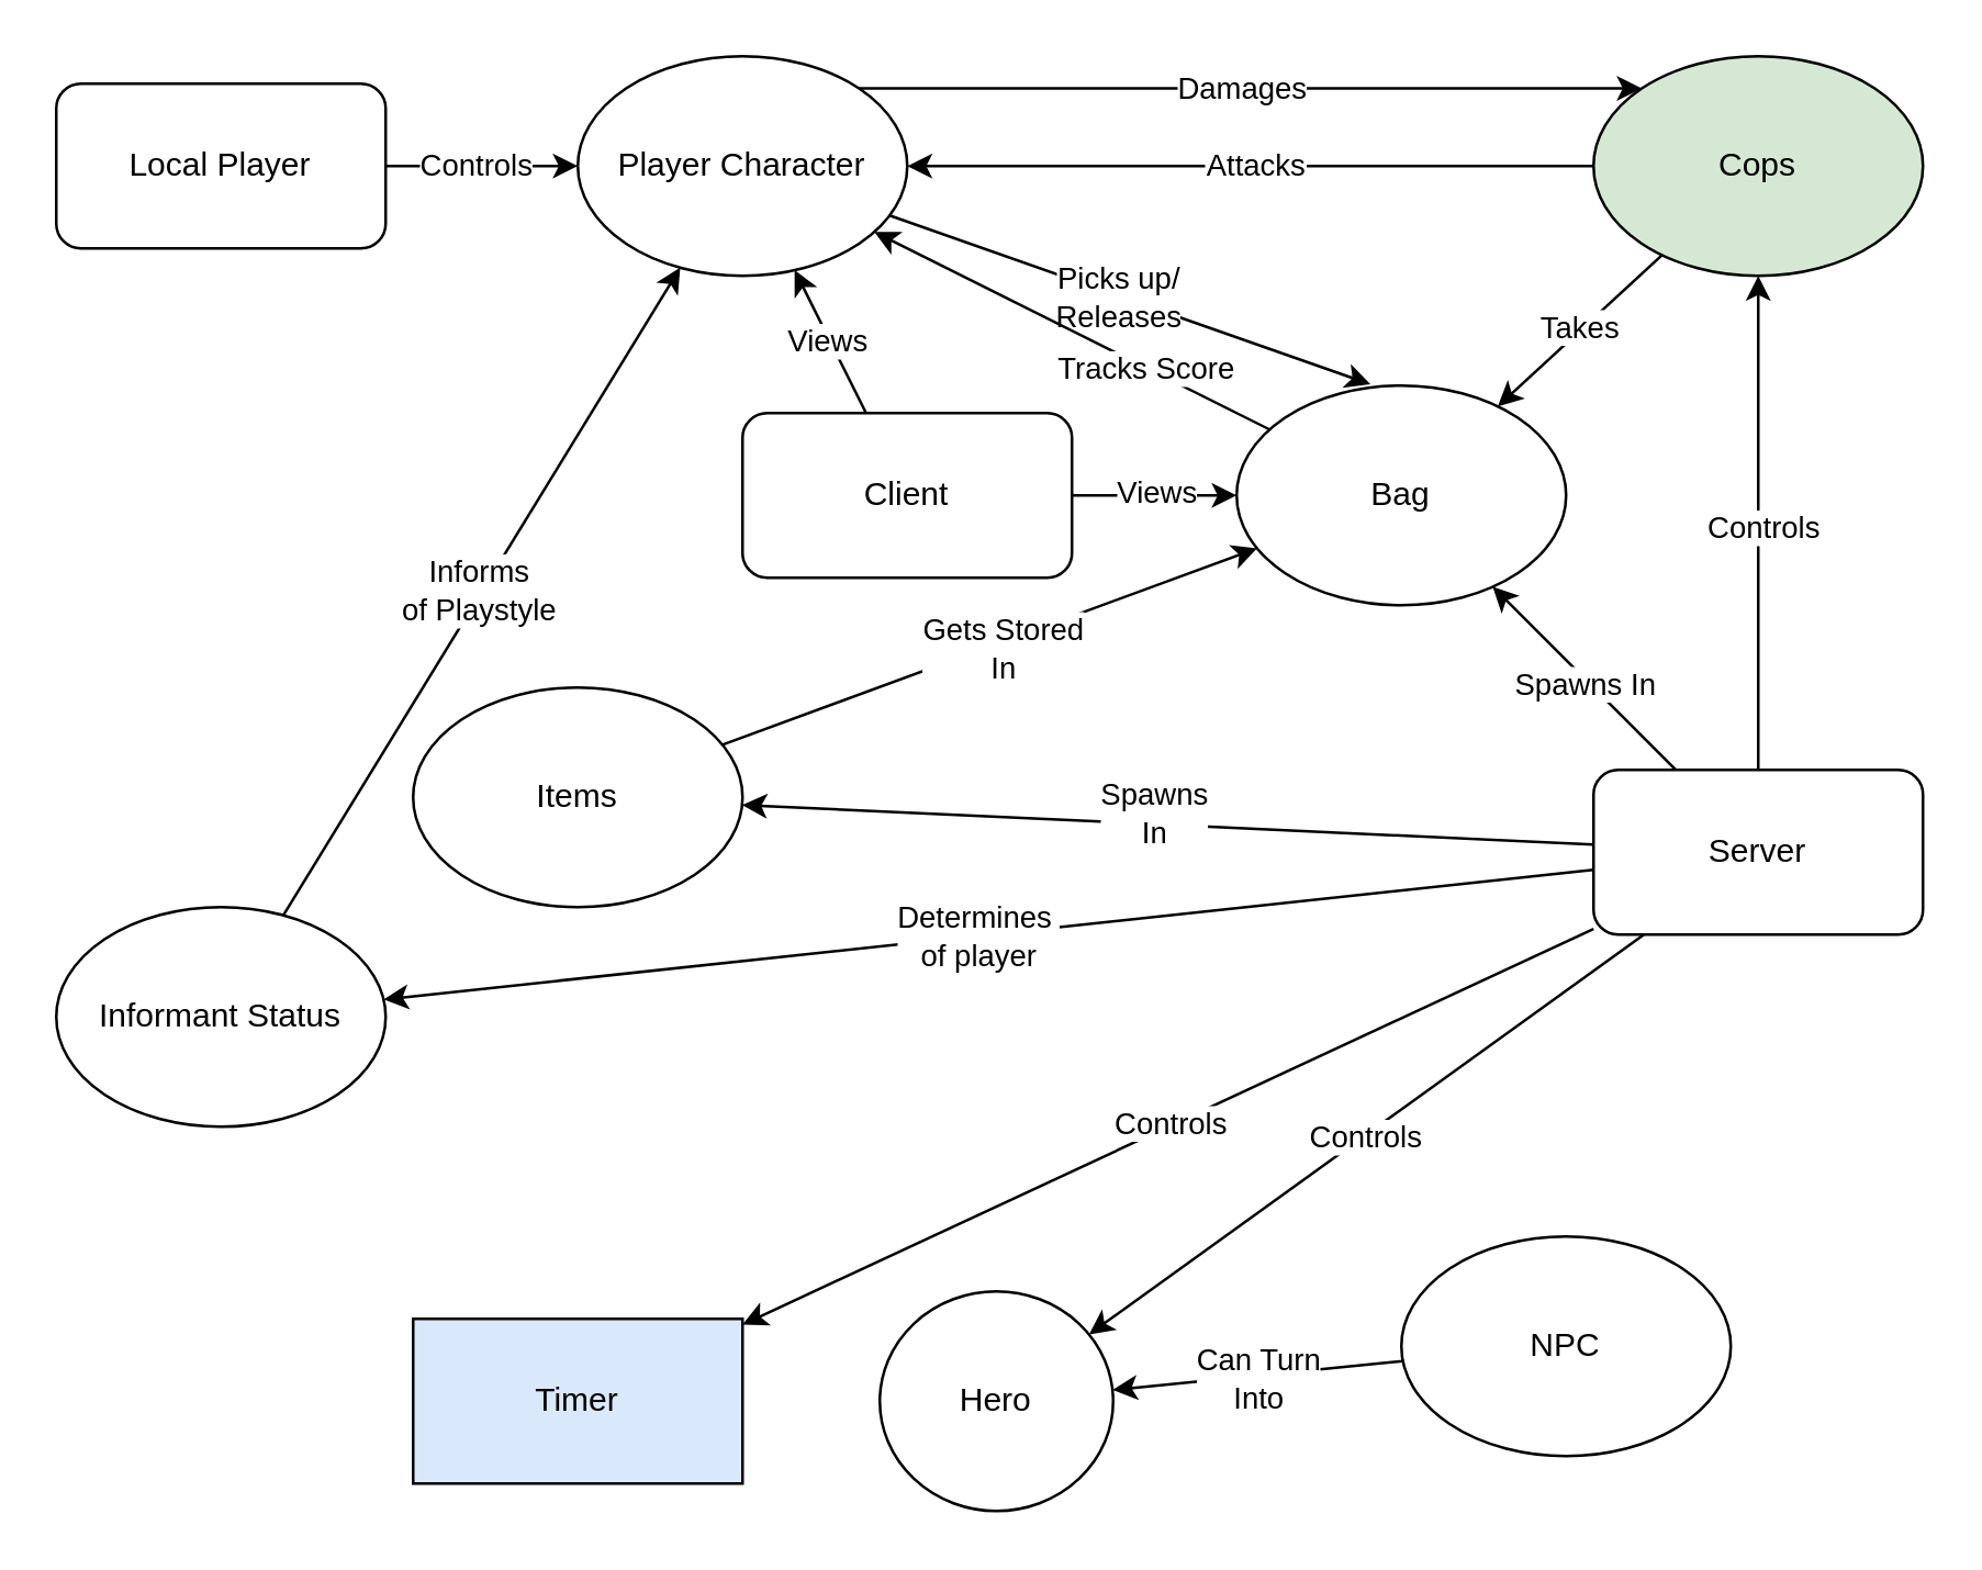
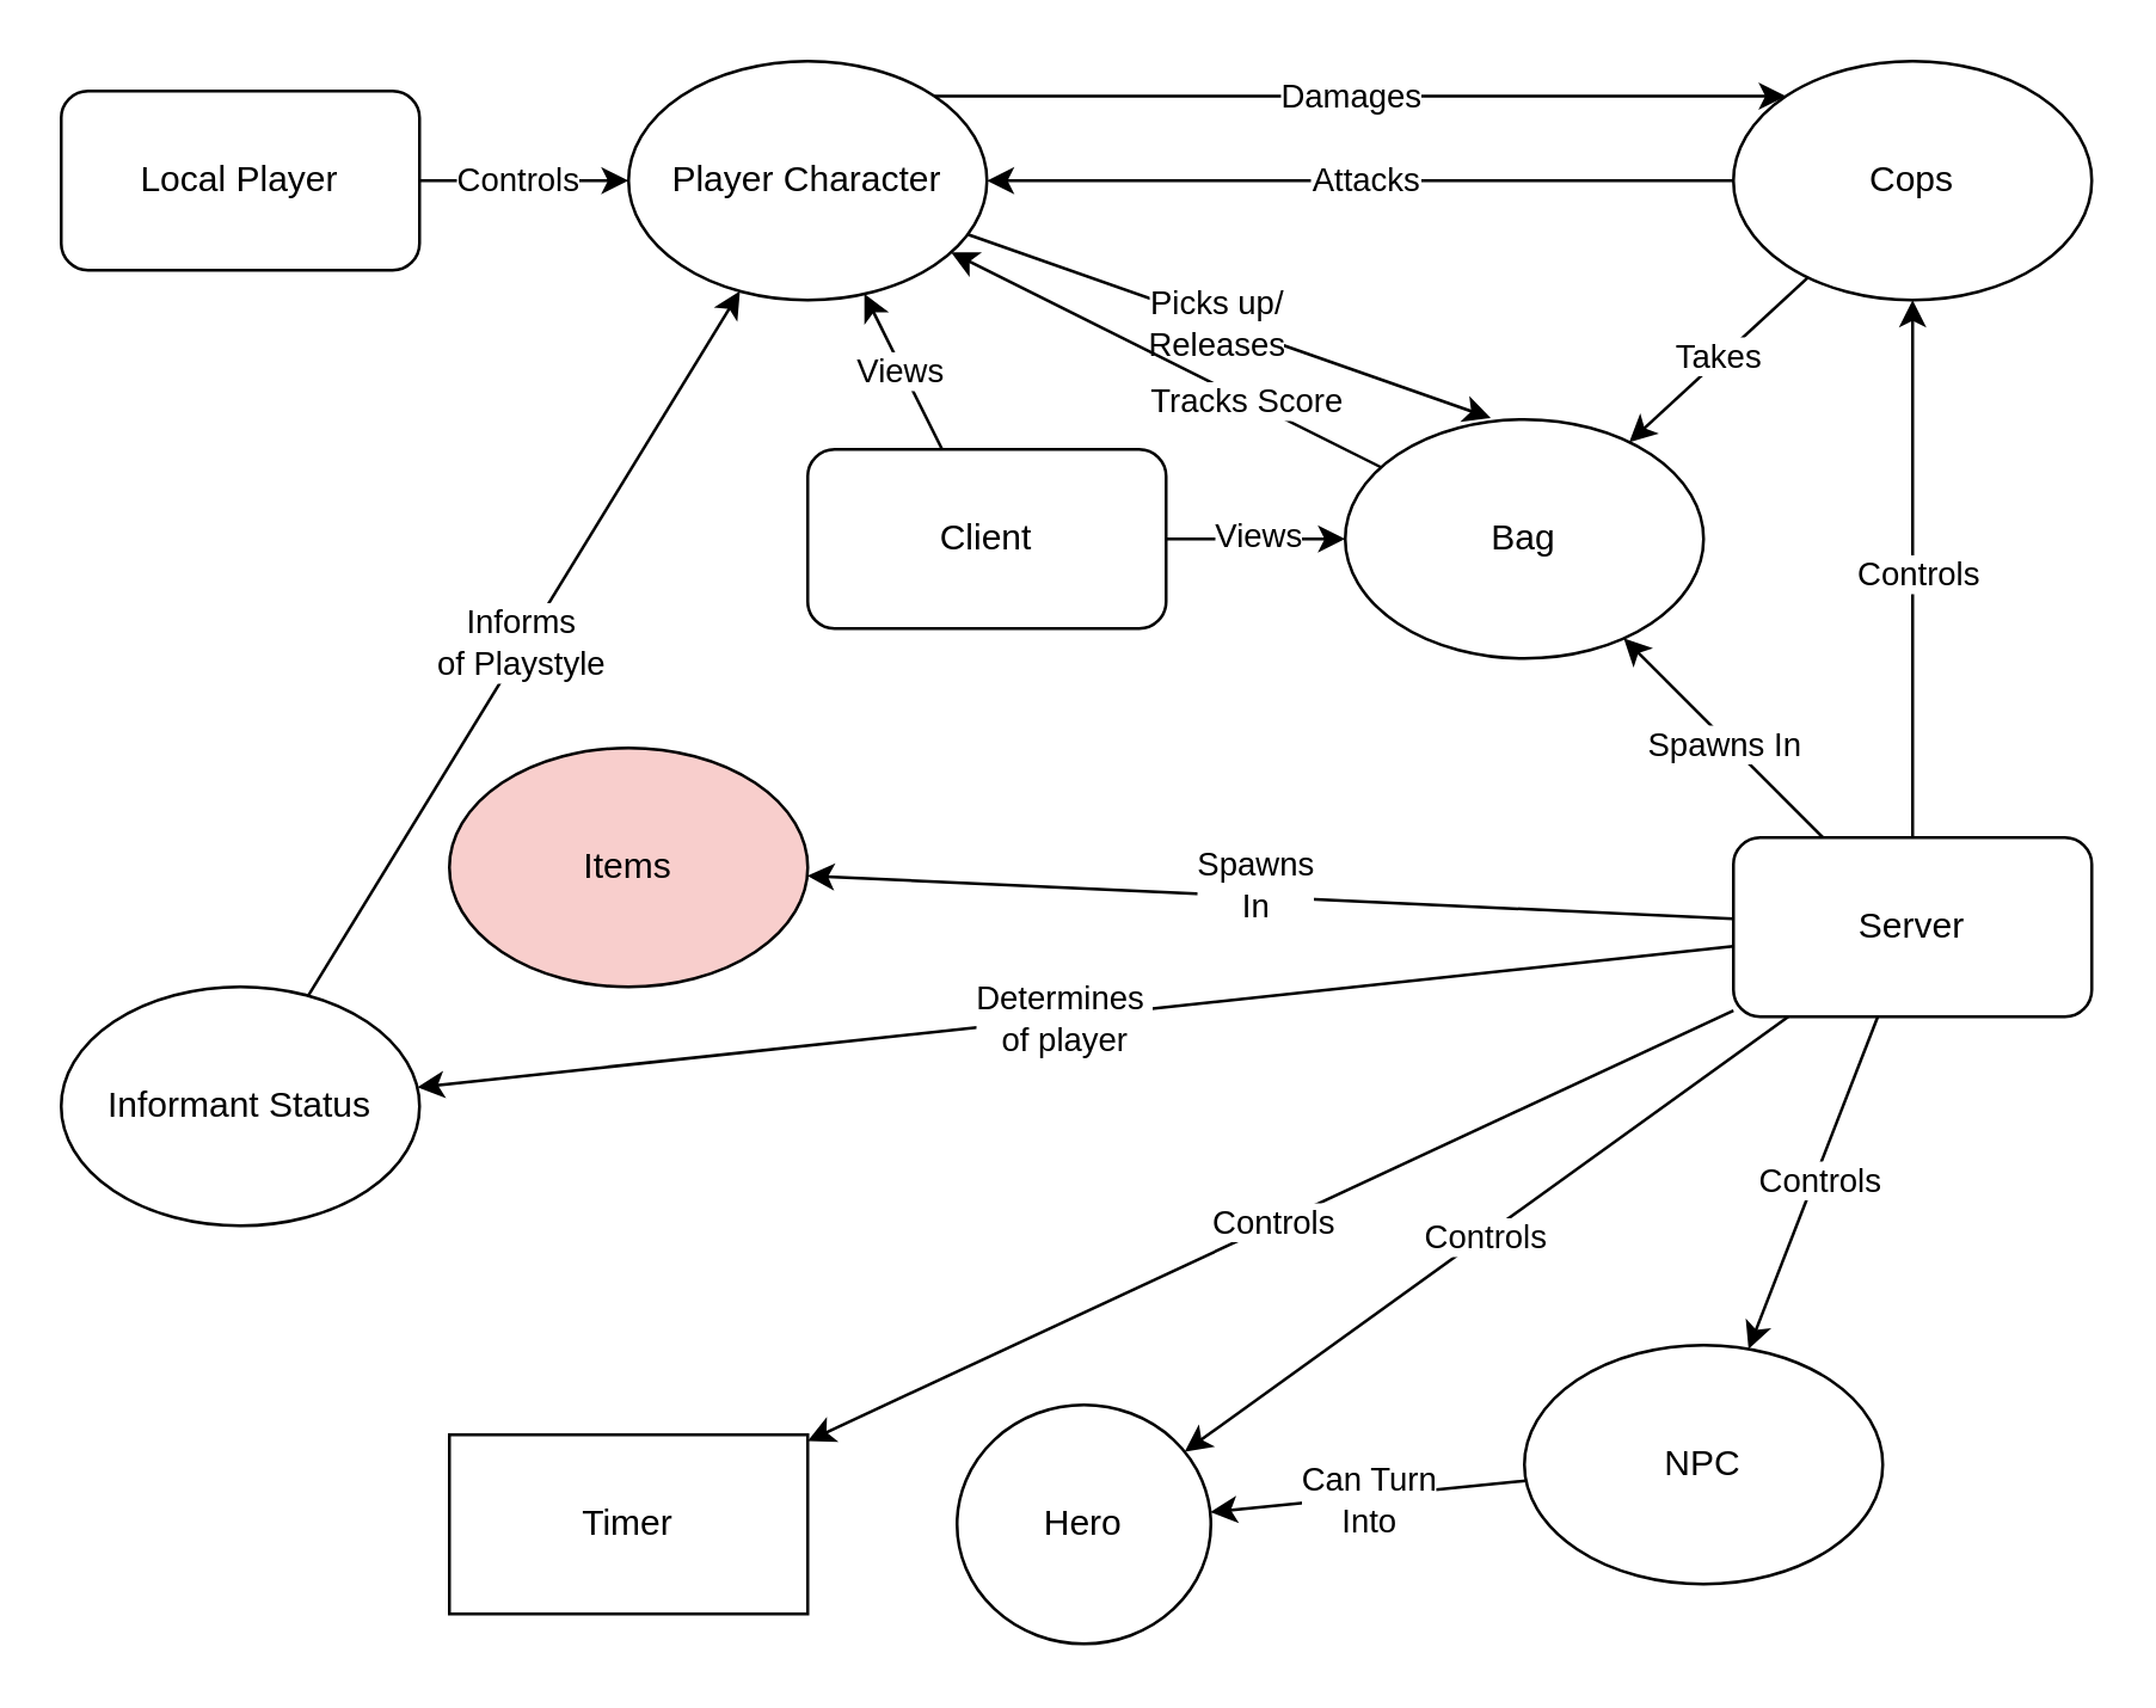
- <mxCell id="44" value="Cops" style="ellipse;whiteSpace=wrap;html=1;fillColor=#d5e8d4;" parent="1" vertex="1"><mxGeometry x="580" y="20" width="120" height="80" as="geometry" /></mxCell>
+ <mxCell id="44" value="Cops" style="ellipse;whiteSpace=wrap;html=1;" parent="1" vertex="1"><mxGeometry x="580" y="20" width="120" height="80" as="geometry" /></mxCell>
- <mxCell id="30" style="rounded=0;orthogonalLoop=1;jettySize=auto;html=1;" parent="1" source="32" target="35" edge="1"><mxGeometry relative="1" as="geometry" /></mxCell>
- <mxCell id="31" value="Gets Stored&lt;div&gt;In&lt;/div&gt;" style="edgeLabel;html=1;align=center;verticalAlign=middle;resizable=0;points=[];" parent="30" vertex="1" connectable="0"><mxGeometry x="0.038" y="-2" relative="1" as="geometry"><mxPoint as="offset" /></mxGeometry></mxCell>
- <mxCell id="32" value="Items" style="ellipse;whiteSpace=wrap;html=1;" parent="1" vertex="1"><mxGeometry x="150" y="250" width="120" height="80" as="geometry" /></mxCell>
+ <mxCell id="32" value="Items" style="ellipse;whiteSpace=wrap;html=1;fillColor=#f8cecc;" parent="1" vertex="1"><mxGeometry x="150" y="250" width="120" height="80" as="geometry" /></mxCell>
+ <mxCell id="14" style="rounded=0;orthogonalLoop=1;jettySize=auto;html=1;" parent="1" source="24" target="38" edge="1"><mxGeometry relative="1" as="geometry" /></mxCell>
+ <mxCell id="15" value="Controls" style="edgeLabel;html=1;align=center;verticalAlign=middle;resizable=0;points=[];" parent="14" vertex="1" connectable="0"><mxGeometry x="-0.032" y="1" relative="1" as="geometry"><mxPoint as="offset" /></mxGeometry></mxCell>
- <mxCell id="45" value="Timer" style="rounded=0;whiteSpace=wrap;html=1;fillColor=#dae8fc;" parent="1" vertex="1"><mxGeometry x="150" y="480" width="120" height="60" as="geometry" /></mxCell>
+ <mxCell id="45" value="Timer" style="rounded=0;whiteSpace=wrap;html=1;" parent="1" vertex="1"><mxGeometry x="150" y="480" width="120" height="60" as="geometry" /></mxCell>
